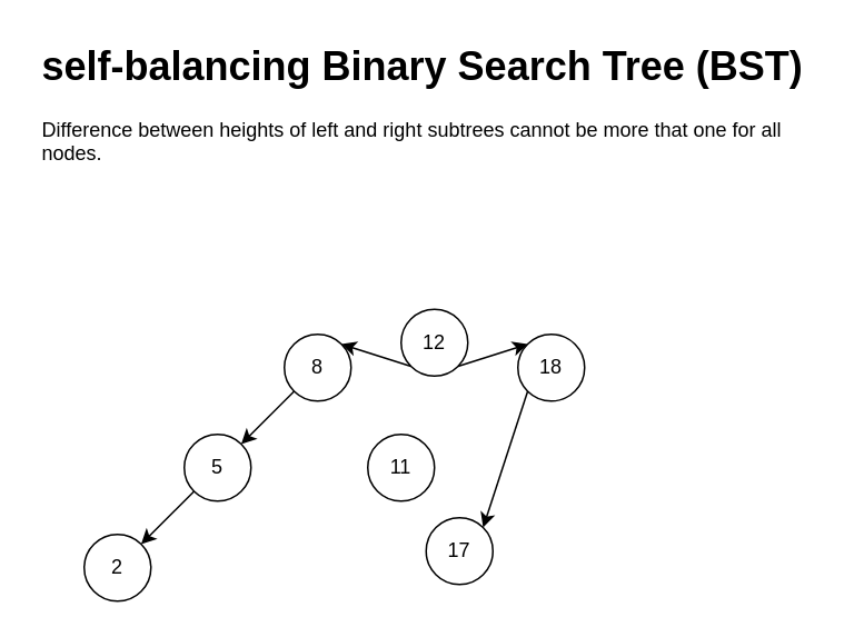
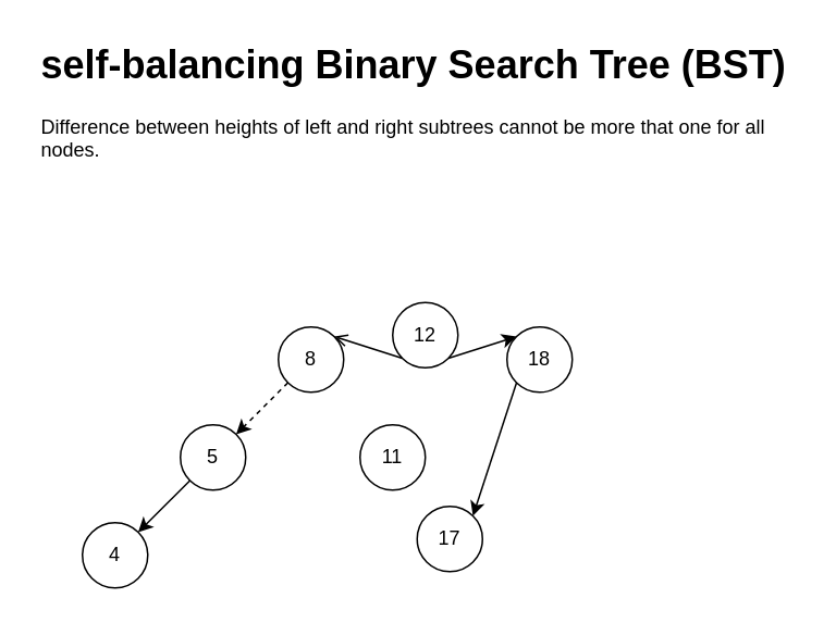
- <mxCell id="10" value="" style="endArrow=classic;html=1;rounded=0;exitX=0;exitY=1;exitDx=0;exitDy=0;entryX=1;entryY=0;entryDx=0;entryDy=0;" edge="1" parent="1" source="3" target="4"><mxGeometry width="50" height="50" relative="1" as="geometry"><mxPoint x="170" y="210" as="sourcePoint" /><mxPoint x="220" y="160" as="targetPoint" /></mxGeometry></mxCell>
+ <mxCell id="10" value="" style="endArrow=open;html=1;rounded=0;exitX=0;exitY=1;exitDx=0;exitDy=0;entryX=1;entryY=0;entryDx=0;entryDy=0;" edge="1" parent="1" source="3" target="4"><mxGeometry width="50" height="50" relative="1" as="geometry"><mxPoint x="170" y="210" as="sourcePoint" /><mxPoint x="220" y="160" as="targetPoint" /></mxGeometry></mxCell>
- <mxCell id="11" value="" style="endArrow=classic;html=1;rounded=0;exitX=0;exitY=1;exitDx=0;exitDy=0;entryX=1;entryY=0;entryDx=0;entryDy=0;" edge="1" parent="1" source="4" target="6"><mxGeometry width="50" height="50" relative="1" as="geometry"><mxPoint x="191.718" y="270.002" as="sourcePoint" /><mxPoint x="140.002" y="321.718" as="targetPoint" /></mxGeometry></mxCell>
+ <mxCell id="11" value="" style="endArrow=classic;html=1;rounded=0;exitX=0;exitY=1;exitDx=0;exitDy=0;entryX=1;entryY=0;entryDx=0;entryDy=0;dashed=1;" edge="1" parent="1" source="4" target="6"><mxGeometry width="50" height="50" relative="1" as="geometry"><mxPoint x="191.718" y="270.002" as="sourcePoint" /><mxPoint x="140.002" y="321.718" as="targetPoint" /></mxGeometry></mxCell>
- <mxCell id="9" value="2" style="ellipse;whiteSpace=wrap;html=1;aspect=fixed;" vertex="1" parent="1"><mxGeometry x="50" y="320" width="40" height="40" as="geometry" /></mxCell>
+ <mxCell id="9" value="4" style="ellipse;whiteSpace=wrap;html=1;aspect=fixed;" vertex="1" parent="1"><mxGeometry x="50" y="320" width="40" height="40" as="geometry" /></mxCell>
